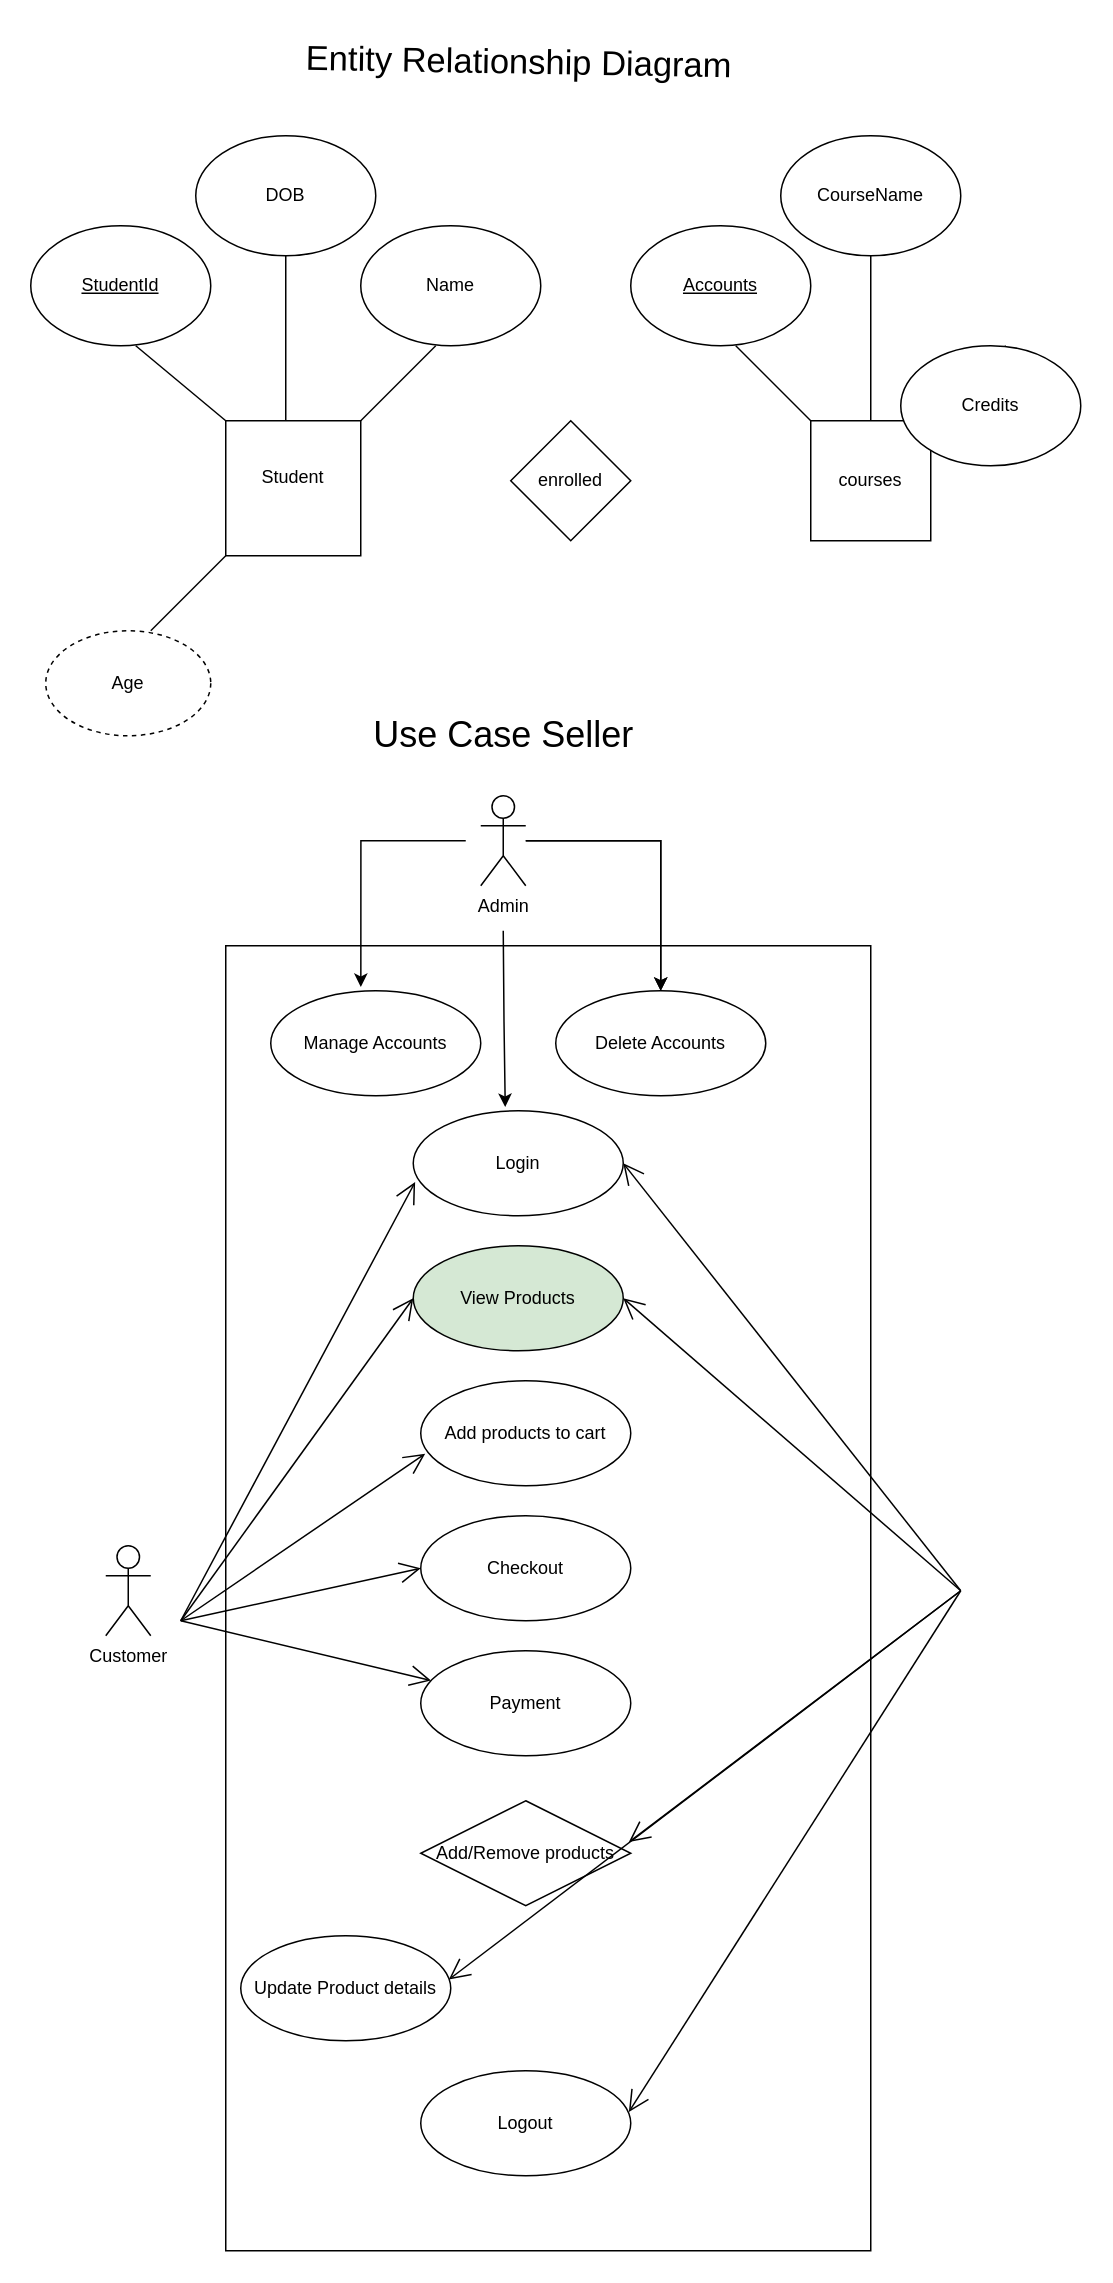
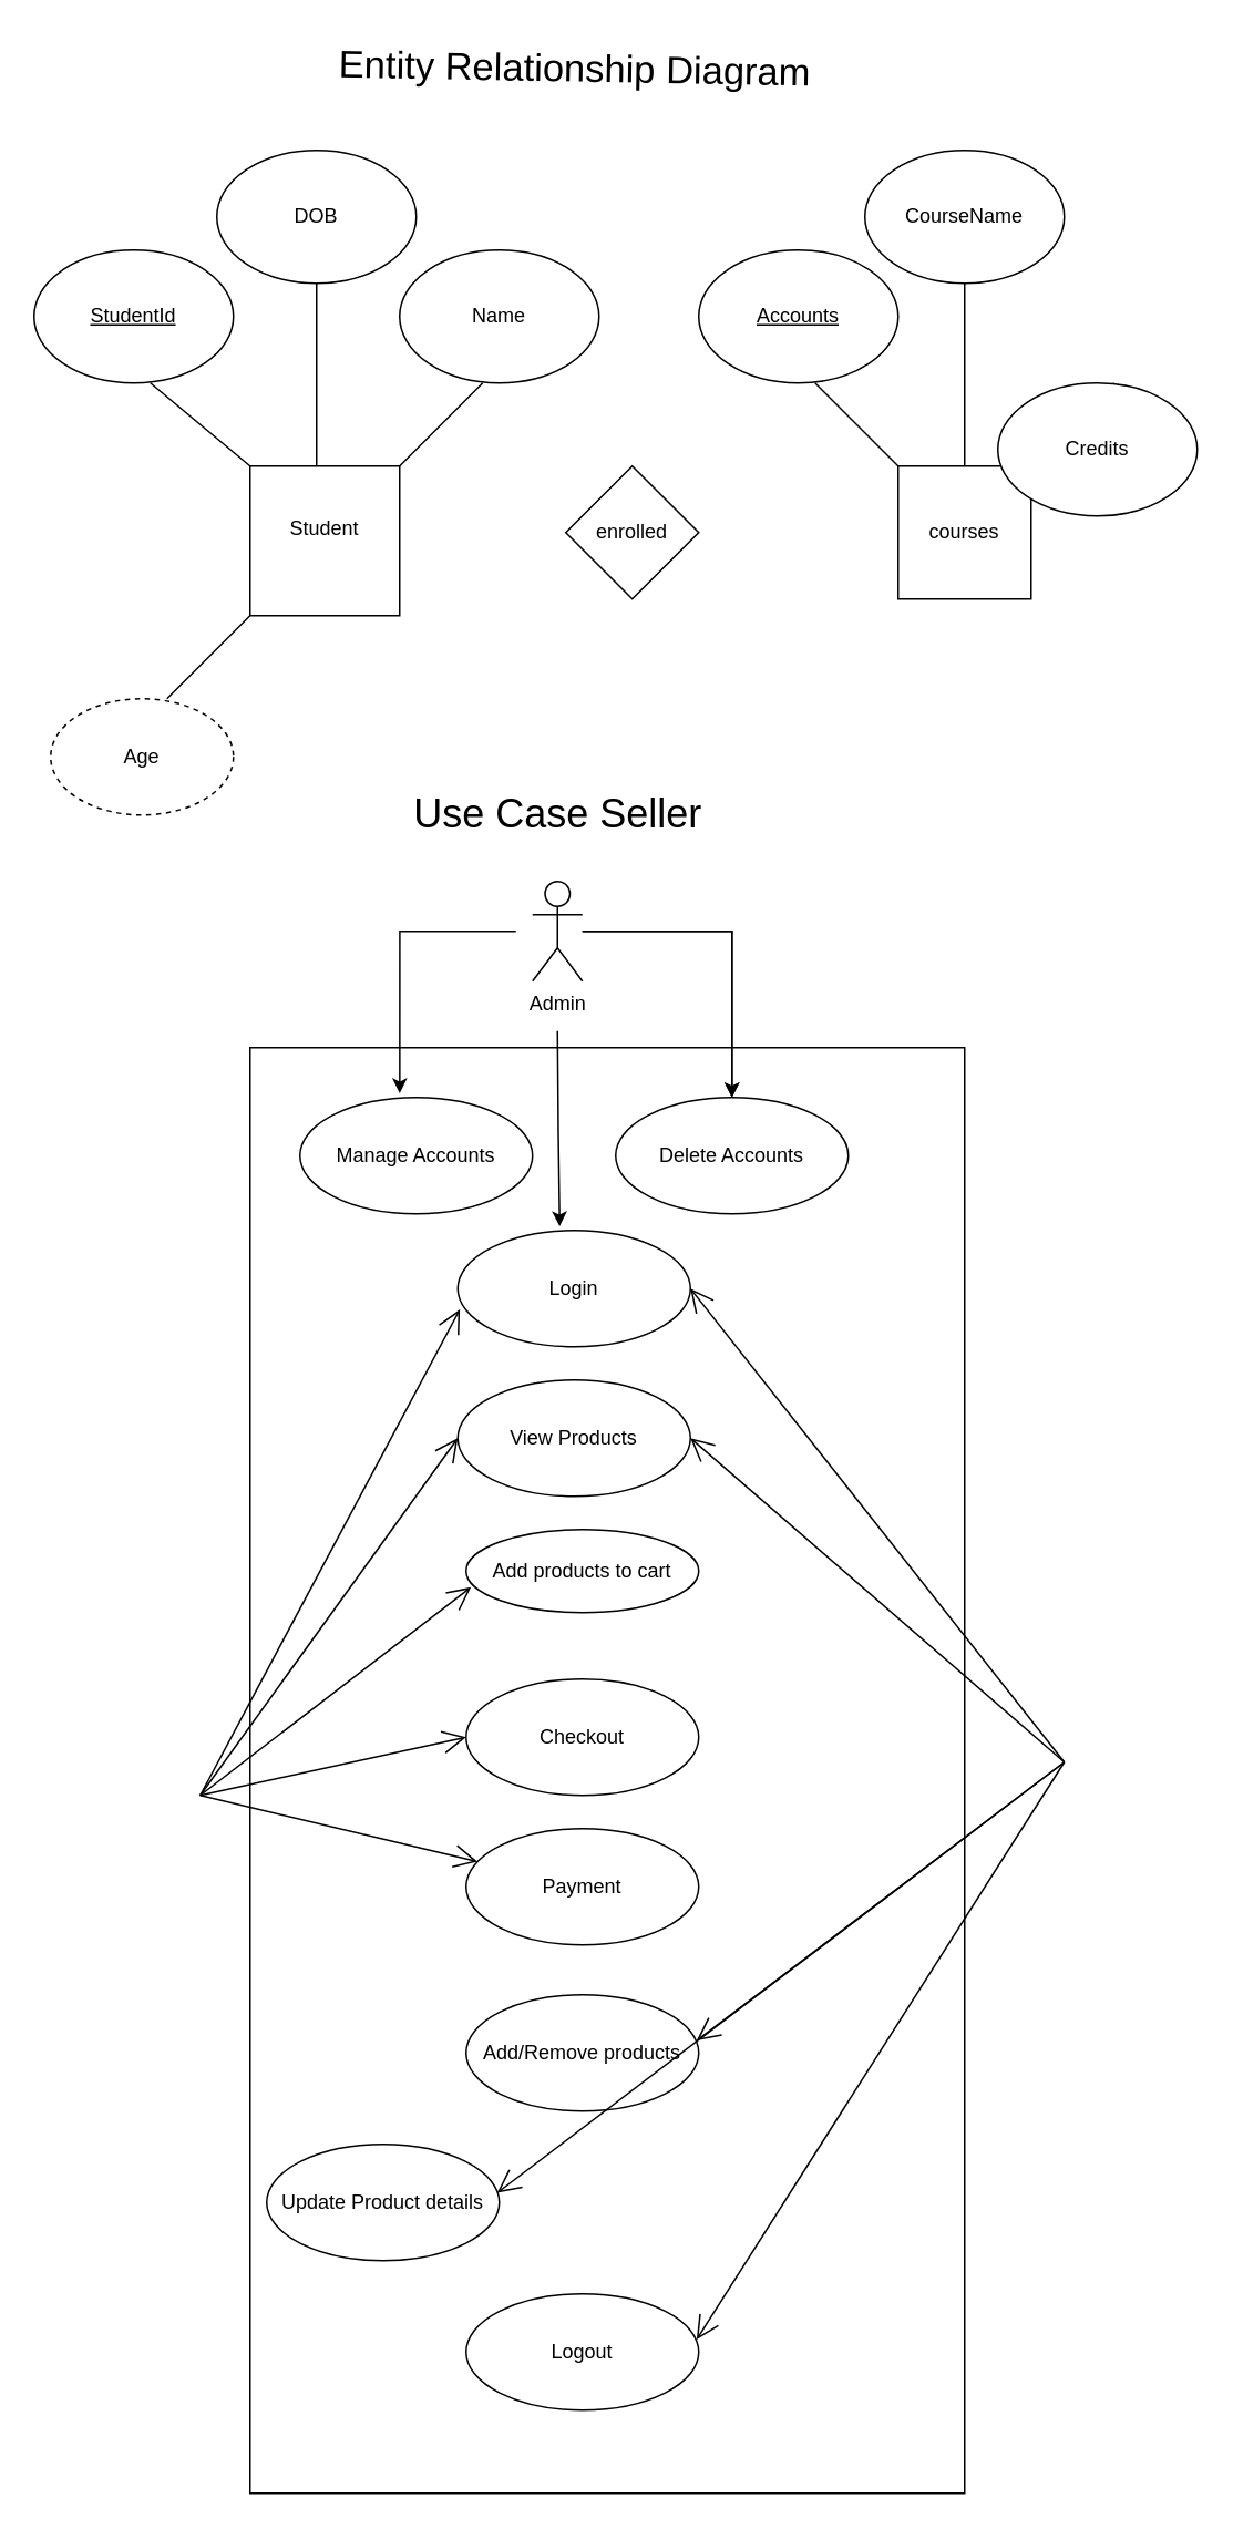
- <mxCell id="21" value="View Products" style="ellipse;whiteSpace=wrap;html=1;fillColor=#d5e8d4;" vertex="1" parent="1"><mxGeometry x="275" y="830" width="140" height="70" as="geometry" /></mxCell>
+ <mxCell id="21" value="View Products" style="ellipse;whiteSpace=wrap;html=1;" vertex="1" parent="1"><mxGeometry x="275" y="830" width="140" height="70" as="geometry" /></mxCell>
- <mxCell id="22" value="Add products to cart" style="ellipse;whiteSpace=wrap;html=1;" vertex="1" parent="1"><mxGeometry x="280" y="920" width="140" height="70" as="geometry" /></mxCell>
+ <mxCell id="22" value="Add products to cart" style="ellipse;whiteSpace=wrap;html=1;" vertex="1" parent="1"><mxGeometry x="280" y="920" width="140" height="50" as="geometry" /></mxCell>
- <mxCell id="19" value="Customer" style="shape=umlActor;verticalLabelPosition=bottom;verticalAlign=top;html=1;" vertex="1" parent="1"><mxGeometry x="70" y="1030" width="30" height="60" as="geometry" /></mxCell>
- <mxCell id="25" value="Add/Remove products" style="rhombus;whiteSpace=wrap;html=1;" vertex="1" parent="1"><mxGeometry x="280" y="1200" width="140" height="70" as="geometry" /></mxCell>
+ <mxCell id="25" value="Add/Remove products" style="ellipse;whiteSpace=wrap;html=1;" vertex="1" parent="1"><mxGeometry x="280" y="1200" width="140" height="70" as="geometry" /></mxCell>
